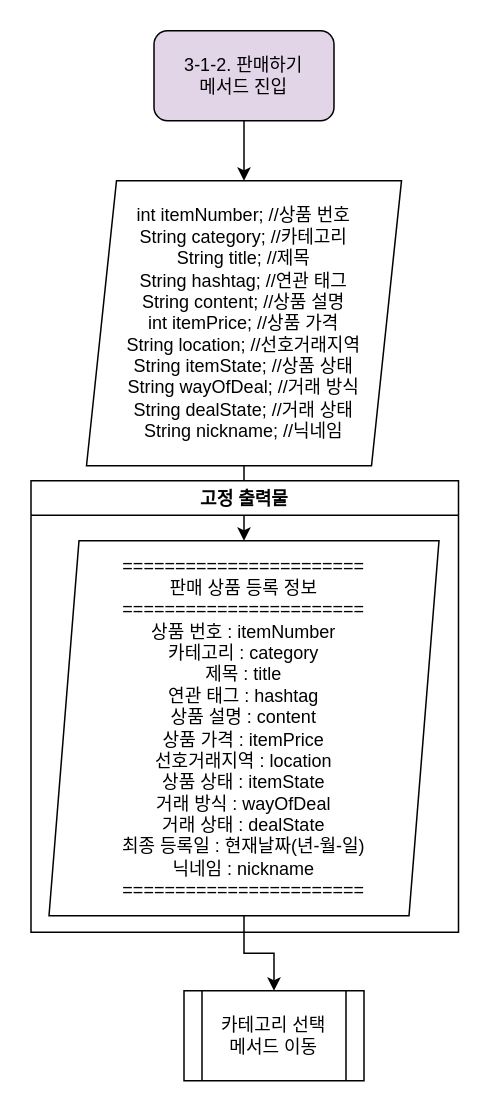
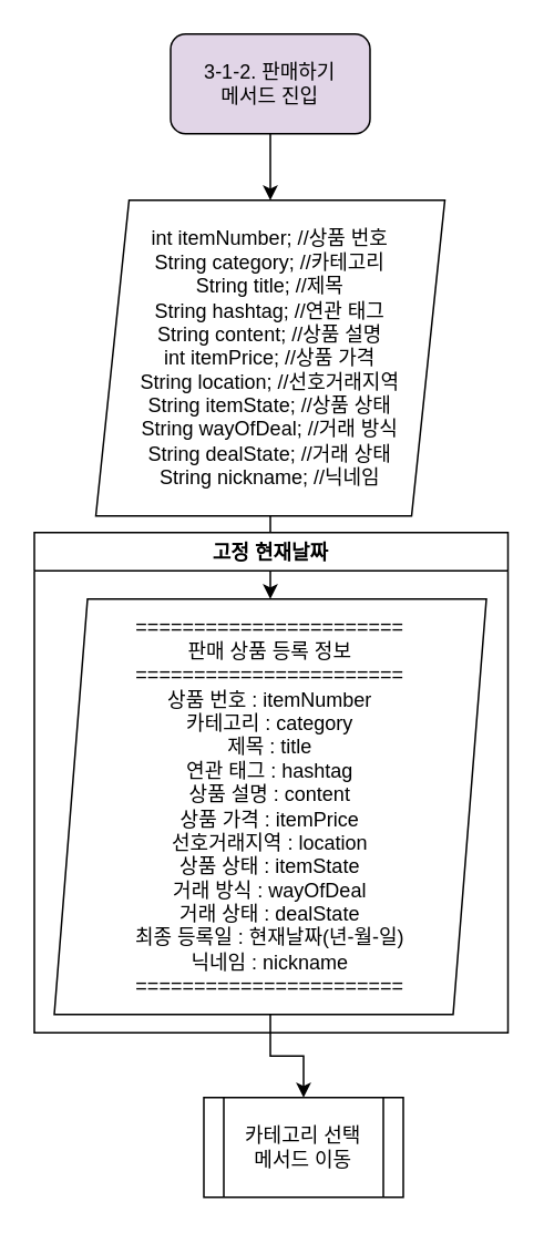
- <mxCell id="8" value="고정 출력물" style="swimlane;" parent="1" vertex="1"><mxGeometry x="20" y="320" width="285" height="301" as="geometry" /></mxCell>
+ <mxCell id="8" value="고정 현재날짜" style="swimlane;" parent="1" vertex="1"><mxGeometry x="20" y="320" width="285" height="301" as="geometry" /></mxCell>
